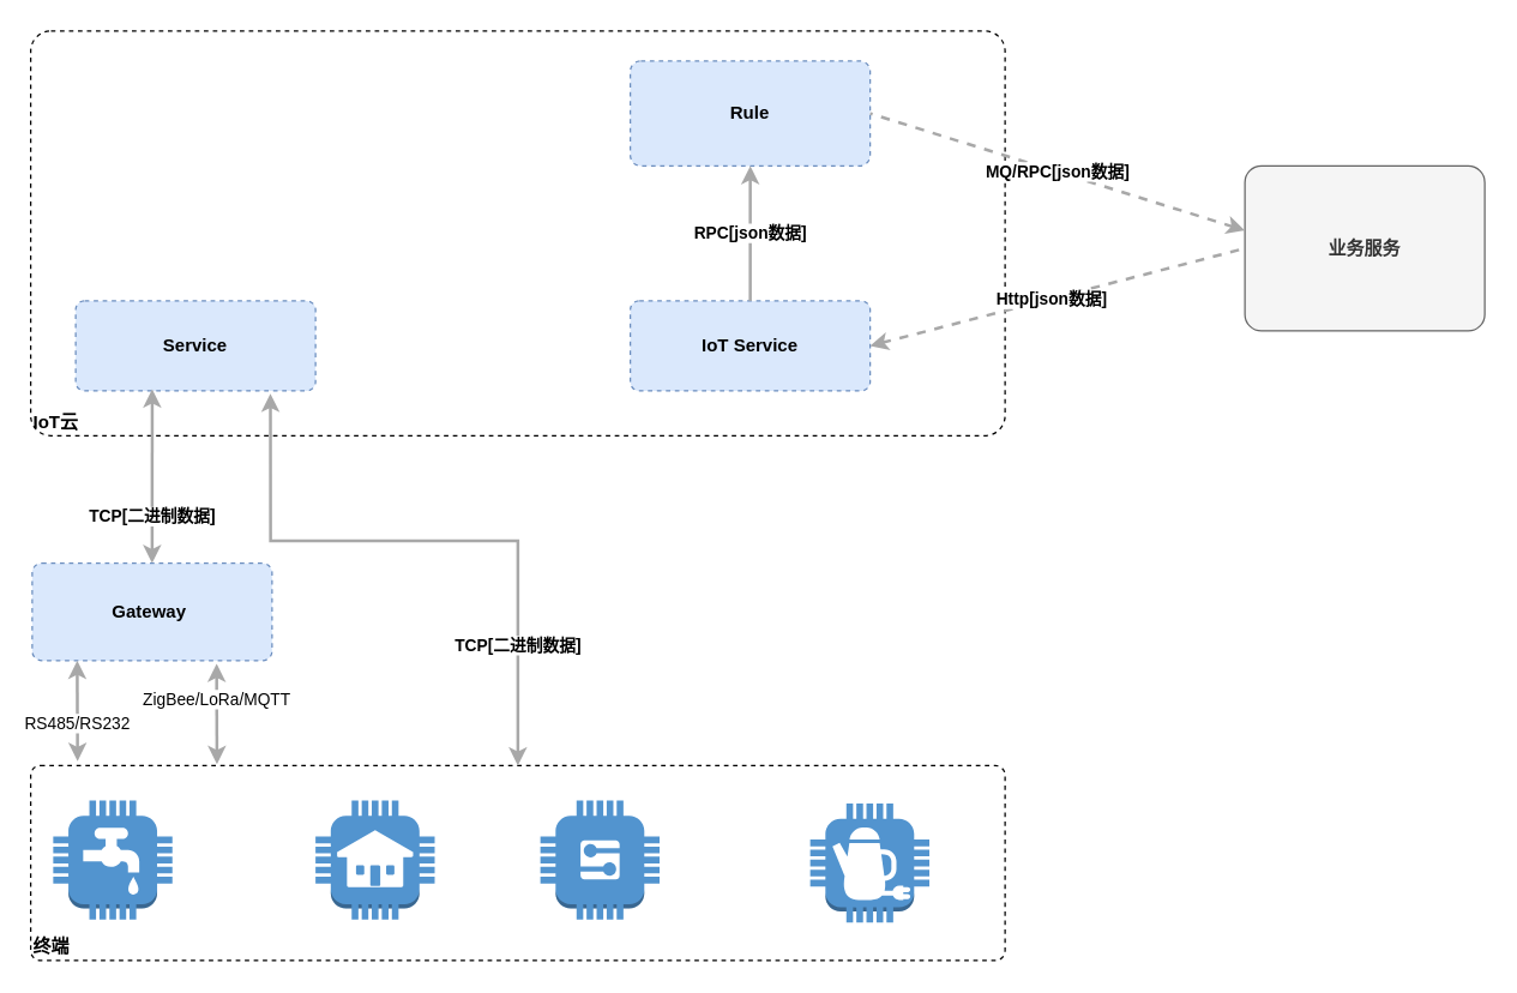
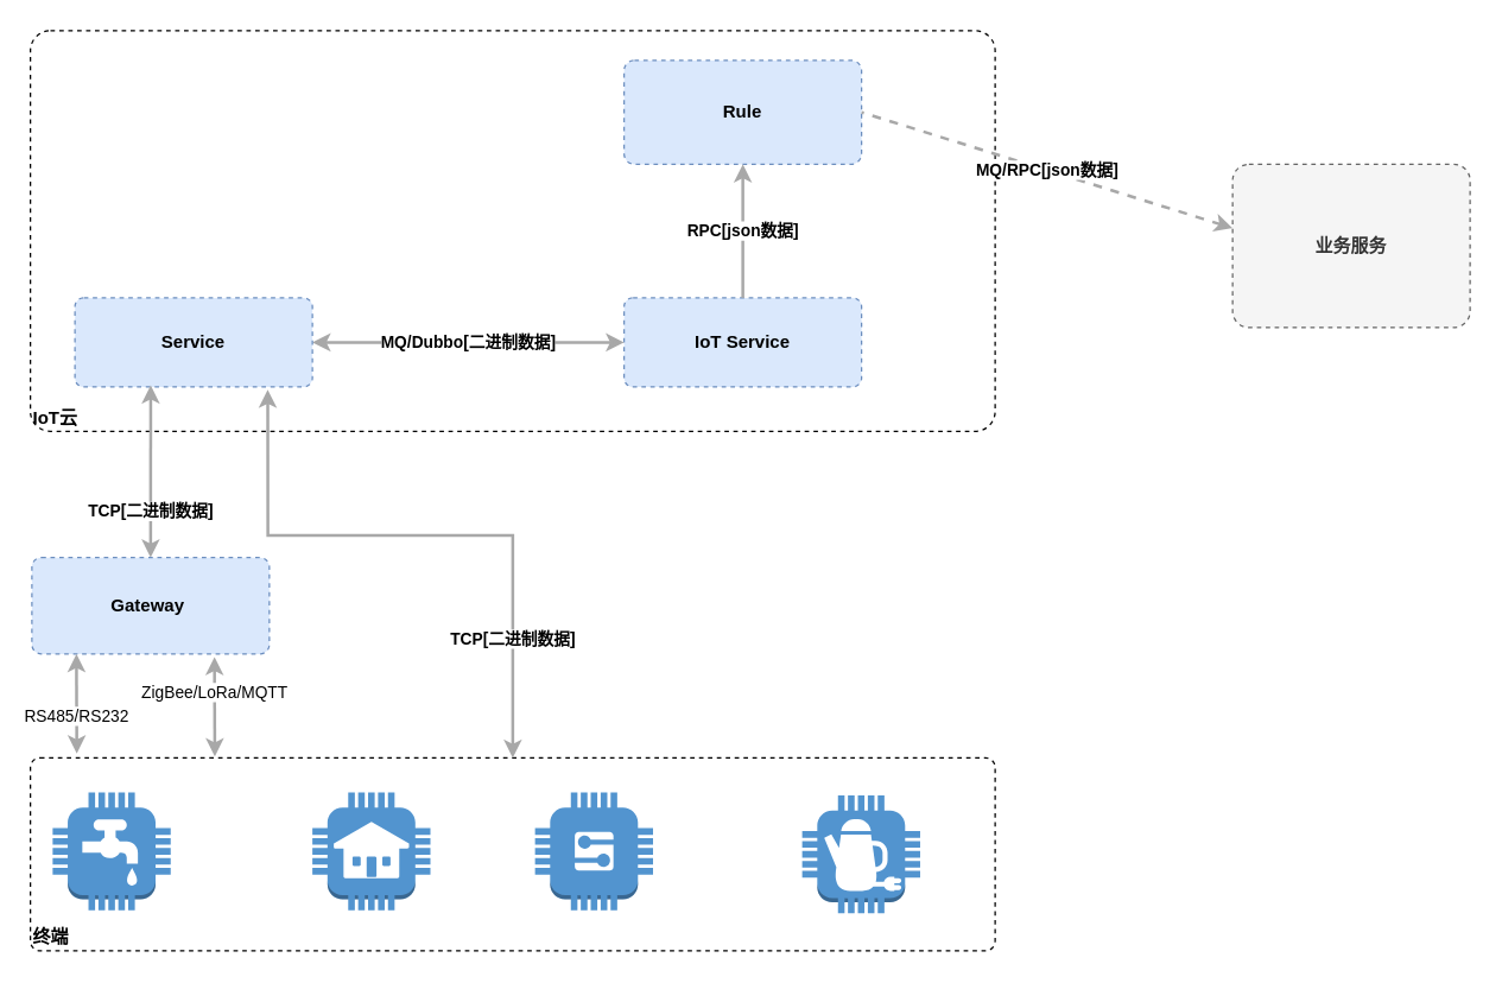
- <mxCell id="2" value="&lt;b&gt;业务服务&lt;/b&gt;" style="rounded=1;whiteSpace=wrap;html=1;labelBackgroundColor=none;fontColor=#333333;align=center;arcSize=10;strokeColor=#666666;points=[[0.25,0,0],[0.5,0,0],[0.75,0,0],[1,0.25,0],[1,0.5,0],[1,0.75,0],[0.75,1,0],[0.5,1,0],[0.25,1,0],[0,0.75,0],[0,0.5,0],[0,0.25,0]];fillColor=#f5f5f5;" parent="1" vertex="1"><mxGeometry x="830" y="110" width="160" height="110.0" as="geometry" /></mxCell>
+ <mxCell id="2" value="&lt;b&gt;业务服务&lt;/b&gt;" style="rounded=1;whiteSpace=wrap;html=1;labelBackgroundColor=none;fontColor=#333333;align=center;arcSize=10;strokeColor=#666666;points=[[0.25,0,0],[0.5,0,0],[0.75,0,0],[1,0.25,0],[1,0.5,0],[1,0.75,0],[0.75,1,0],[0.5,1,0],[0.25,1,0],[0,0.75,0],[0,0.5,0],[0,0.25,0]];fillColor=#f5f5f5;dashed=1;" parent="1" vertex="1"><mxGeometry x="830" y="110" width="160" height="110.0" as="geometry" /></mxCell>
- <mxCell id="20" value="&lt;div style=&quot;text-align: left&quot;&gt;&lt;div style=&quot;text-align: center&quot;&gt;&lt;b&gt;Http[json数据]&lt;/b&gt;&lt;/div&gt;&lt;/div&gt;" style="edgeStyle=none;rounded=0;html=1;jettySize=auto;orthogonalLoop=1;strokeColor=#A8A8A8;strokeWidth=2;fontColor=#000000;jumpStyle=none;startArrow=classic;startFill=1;exitX=1;exitY=0.5;exitDx=0;exitDy=0;exitPerimeter=0;endArrow=none;endFill=0;entryX=0;entryY=0.5;entryDx=0;entryDy=0;entryPerimeter=0;dashed=1;" parent="1" source="10" target="2" edge="1"><mxGeometry x="-0.03" width="200" relative="1" as="geometry"><mxPoint x="518.96" y="271.02" as="sourcePoint" /><mxPoint x="900" y="250" as="targetPoint" /><mxPoint as="offset" /></mxGeometry></mxCell>
+ <mxCell id="12" value="&lt;div style=&quot;text-align: left&quot;&gt;&lt;div style=&quot;text-align: center&quot;&gt;&lt;b&gt;MQ/Dubbo[二进制数据]&lt;/b&gt;&lt;/div&gt;&lt;/div&gt;" style="edgeStyle=none;rounded=0;html=1;jettySize=auto;orthogonalLoop=1;strokeColor=#A8A8A8;strokeWidth=2;fontColor=#000000;jumpStyle=none;exitX=0;exitY=0.5;exitDx=0;exitDy=0;exitPerimeter=0;startArrow=classic;startFill=1;entryX=1;entryY=0.5;entryDx=0;entryDy=0;entryPerimeter=0;" parent="1" source="10" target="13" edge="1"><mxGeometry width="200" relative="1" as="geometry"><mxPoint x="380" y="190" as="sourcePoint" /><mxPoint x="210" y="255" as="targetPoint" /></mxGeometry></mxCell>
